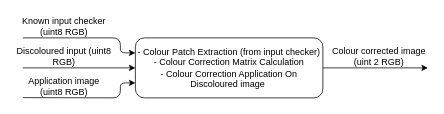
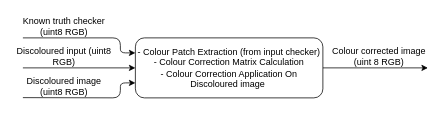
- <mxCell id="3" value="Known input checker (uint8 RGB)" style="text;html=1;strokeColor=none;fillColor=none;align=center;verticalAlign=middle;whiteSpace=wrap;rounded=0;" vertex="1" parent="1"><mxGeometry x="20" y="20" width="130" height="30" as="geometry" /></mxCell>
+ <mxCell id="3" value="Known truth checker (uint8 RGB)" style="text;html=1;strokeColor=none;fillColor=none;align=center;verticalAlign=middle;whiteSpace=wrap;rounded=0;" vertex="1" parent="1"><mxGeometry x="20" y="20" width="130" height="30" as="geometry" /></mxCell>
- <mxCell id="9" value="Colour corrected image (uint 2 RGB)" style="text;html=1;strokeColor=none;fillColor=none;align=center;verticalAlign=middle;whiteSpace=wrap;rounded=0;" vertex="1" parent="1"><mxGeometry x="440" y="60" width="130" height="30" as="geometry" /></mxCell>
+ <mxCell id="9" value="Colour corrected image (uint 8 RGB)" style="text;html=1;strokeColor=none;fillColor=none;align=center;verticalAlign=middle;whiteSpace=wrap;rounded=0;" vertex="1" parent="1"><mxGeometry x="440" y="60" width="130" height="30" as="geometry" /></mxCell>
- <mxCell id="7" value="Application image (uint8 RGB)" style="text;html=1;strokeColor=none;fillColor=none;align=center;verticalAlign=middle;whiteSpace=wrap;rounded=0;" vertex="1" parent="1"><mxGeometry x="20" y="99.67" width="130" height="30" as="geometry" /></mxCell>
+ <mxCell id="7" value="Discoloured image (uint8 RGB)" style="text;html=1;strokeColor=none;fillColor=none;align=center;verticalAlign=middle;whiteSpace=wrap;rounded=0;" vertex="1" parent="1"><mxGeometry x="20" y="99.67" width="130" height="30" as="geometry" /></mxCell>
